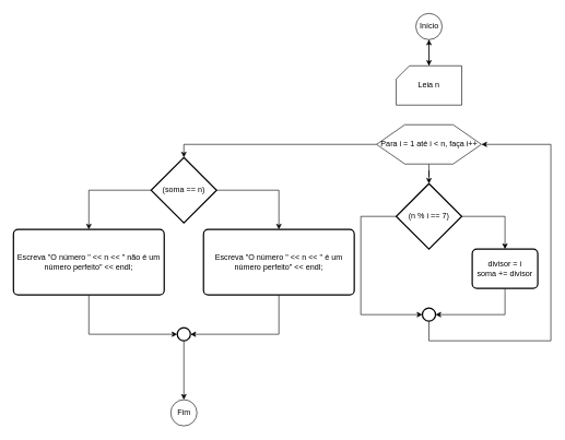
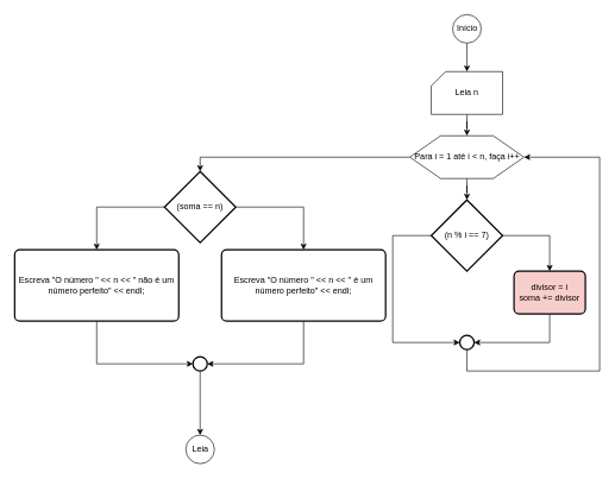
- <mxCell id="4" value="" style="edgeStyle=orthogonalEdgeStyle;rounded=0;orthogonalLoop=1;jettySize=auto;html=1;" edge="1" parent="1" source="5" target="3"><mxGeometry relative="1" as="geometry" /></mxCell>
+ <mxCell id="4" value="" style="edgeStyle=orthogonalEdgeStyle;rounded=0;orthogonalLoop=1;jettySize=auto;html=1;" edge="1" parent="1" source="5" target="8"><mxGeometry relative="1" as="geometry" /></mxCell>
- <mxCell id="13" value="divisor = i&lt;br&gt;soma += divisor" style="rounded=1;whiteSpace=wrap;html=1;absoluteArcSize=1;arcSize=14;strokeWidth=2;" vertex="1" parent="1"><mxGeometry x="720" y="380" width="100" height="60" as="geometry" /></mxCell>
+ <mxCell id="13" value="divisor = i&lt;br&gt;soma += divisor" style="rounded=1;whiteSpace=wrap;html=1;absoluteArcSize=1;arcSize=14;strokeWidth=2;fillColor=#f8cecc;" vertex="1" parent="1"><mxGeometry x="720" y="380" width="100" height="60" as="geometry" /></mxCell>
- <mxCell id="25" value="Fim" style="verticalLabelPosition=middle;verticalAlign=middle;html=1;shape=mxgraph.flowchart.on-page_reference;labelPosition=center;align=center;" vertex="1" parent="1"><mxGeometry x="260" y="610" width="40" height="40" as="geometry" /></mxCell>
+ <mxCell id="25" value="Leia" style="verticalLabelPosition=middle;verticalAlign=middle;html=1;shape=mxgraph.flowchart.on-page_reference;labelPosition=center;align=center;" vertex="1" parent="1"><mxGeometry x="260" y="610" width="40" height="40" as="geometry" /></mxCell>
